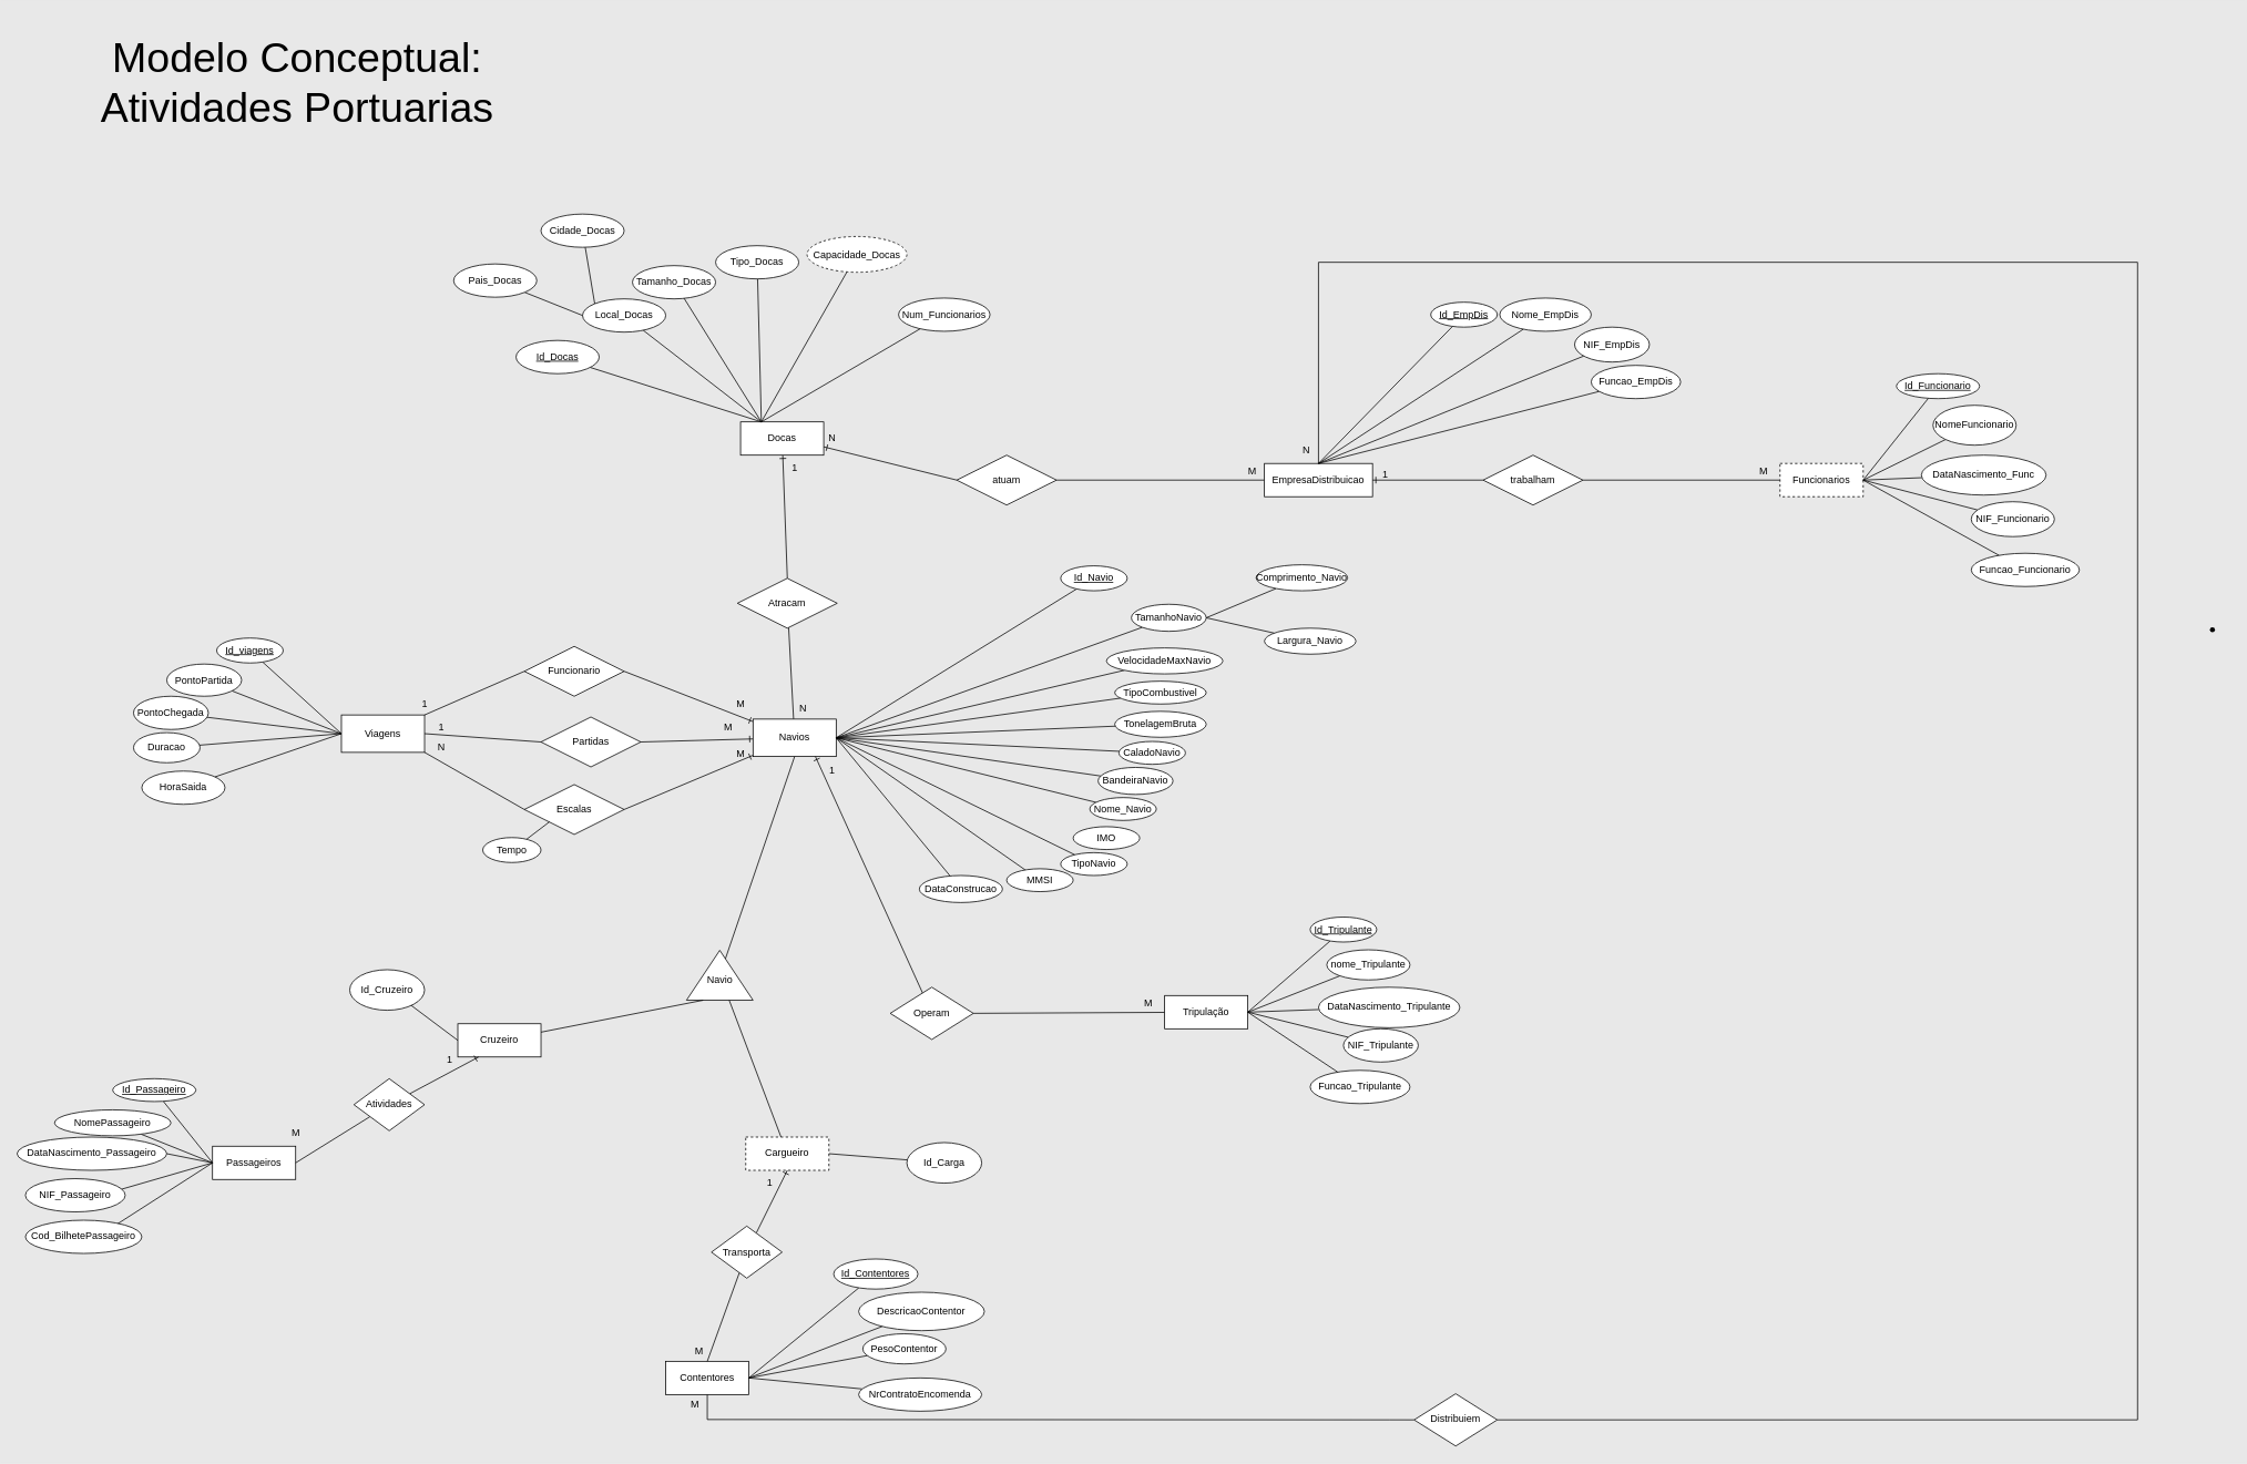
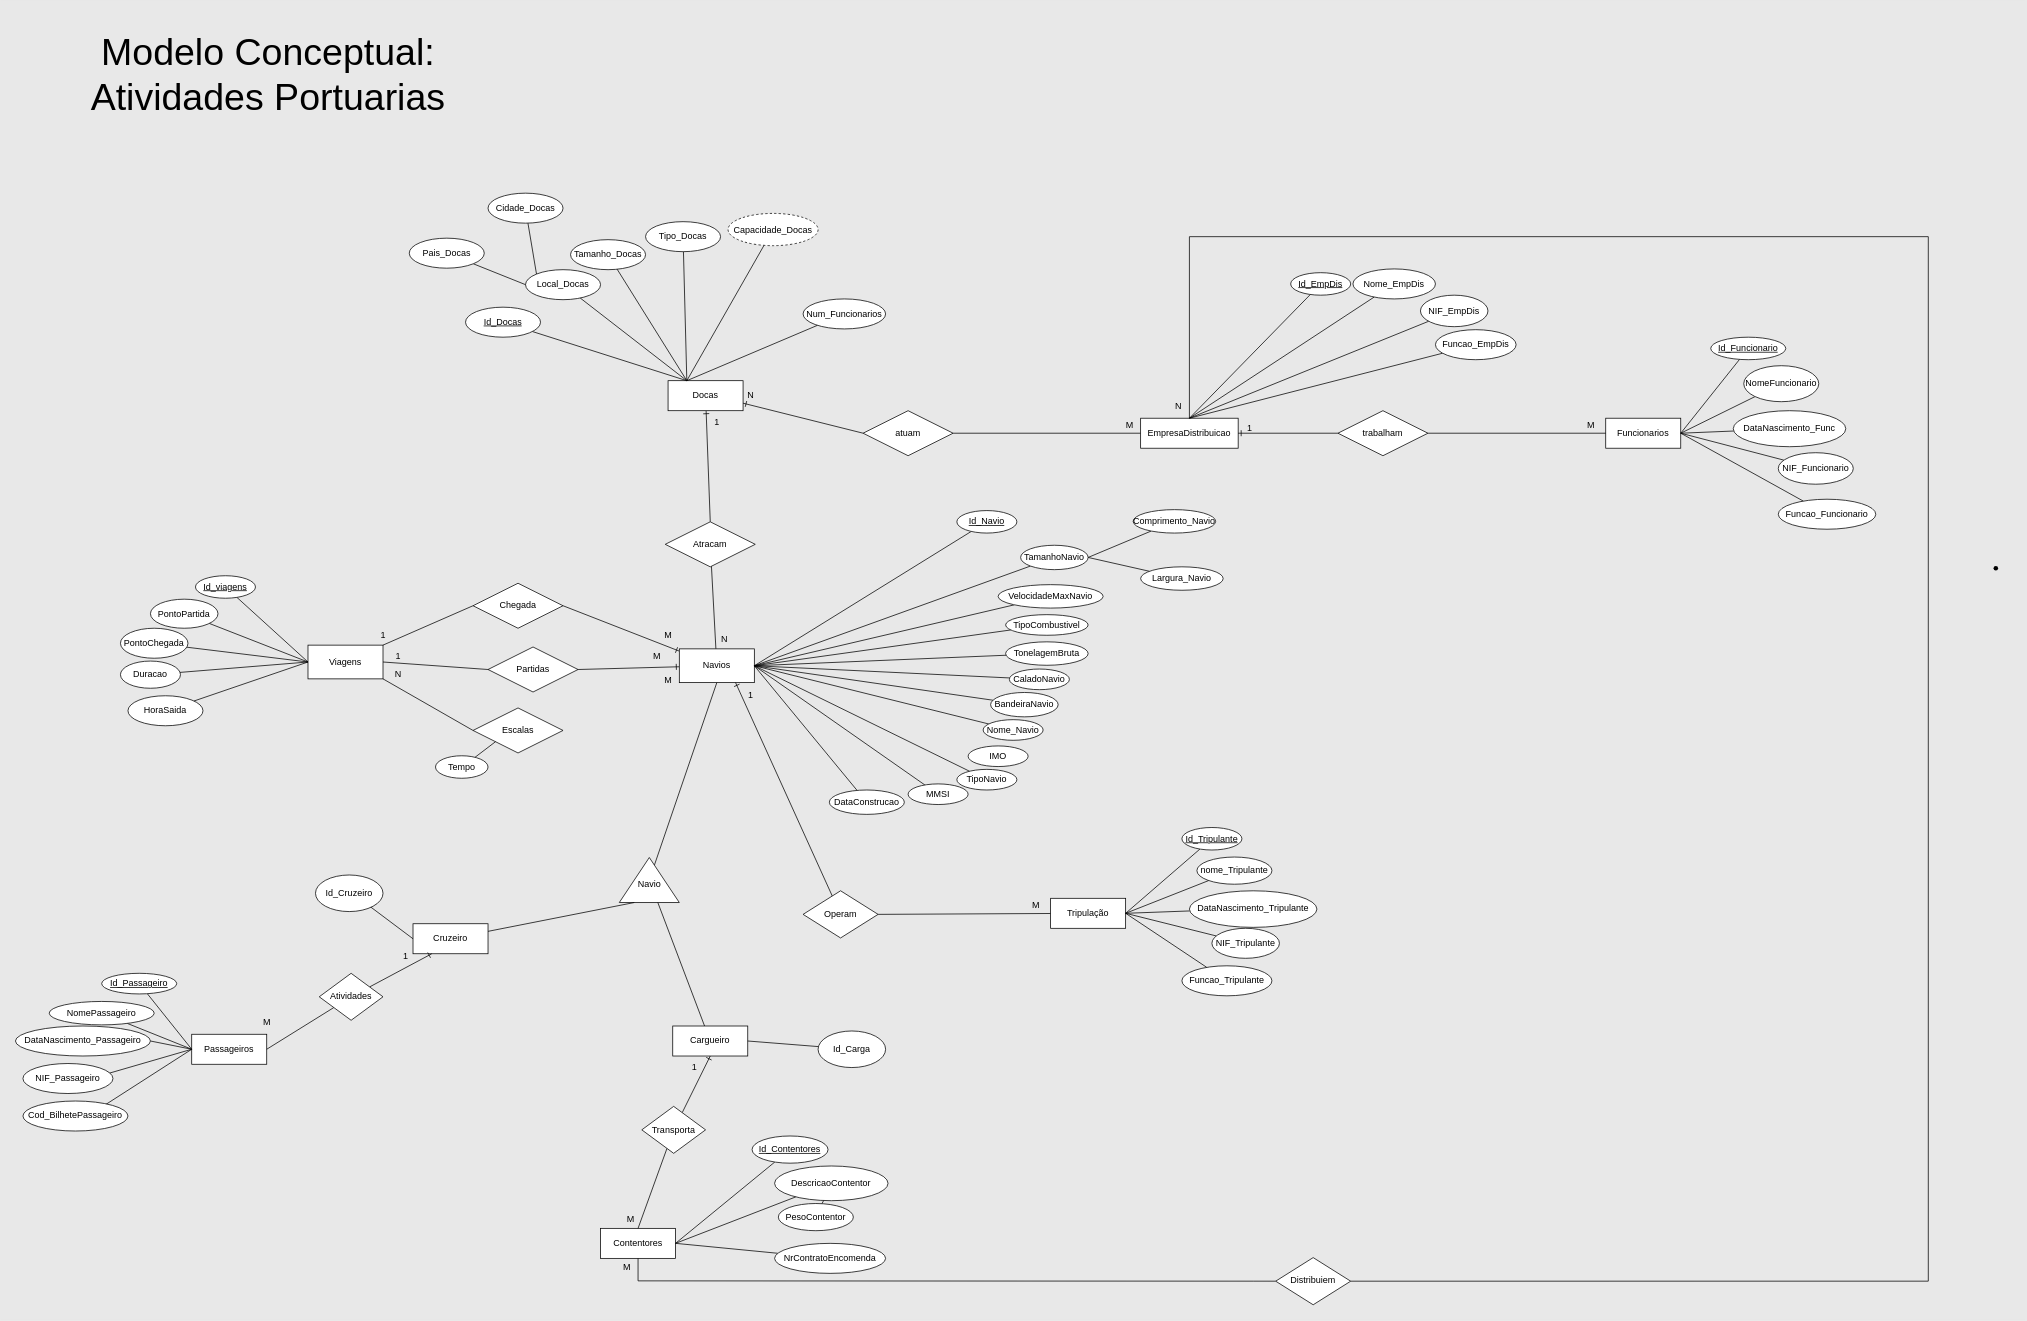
- <mxCell id="39" value="Num_Funcionarios" style="ellipse;whiteSpace=wrap;html=1;align=center;gradientColor=none;" parent="1" vertex="1"><mxGeometry x="1080" y="358" width="110" height="40" as="geometry" /></mxCell>
+ <mxCell id="39" value="Num_Funcionarios" style="ellipse;whiteSpace=wrap;html=1;align=center;gradientColor=none;" parent="1" vertex="1"><mxGeometry x="1070" y="398" width="110" height="40" as="geometry" /></mxCell>
- <mxCell id="4" value="Funcionarios" style="whiteSpace=wrap;html=1;align=center;dashed=1;" parent="1" vertex="1"><mxGeometry x="2140" y="557" width="100" height="40" as="geometry" /></mxCell>
+ <mxCell id="4" value="Funcionarios" style="whiteSpace=wrap;html=1;align=center;" parent="1" vertex="1"><mxGeometry x="2140" y="557" width="100" height="40" as="geometry" /></mxCell>
- <mxCell id="20" value="Funcionario" style="shape=rhombus;perimeter=rhombusPerimeter;whiteSpace=wrap;html=1;align=center;" parent="1" vertex="1"><mxGeometry x="630" y="777" width="120" height="60" as="geometry" /></mxCell>
+ <mxCell id="20" value="Chegada" style="shape=rhombus;perimeter=rhombusPerimeter;whiteSpace=wrap;html=1;align=center;" parent="1" vertex="1"><mxGeometry x="630" y="777" width="120" height="60" as="geometry" /></mxCell>
- <mxCell id="13" style="edgeStyle=none;rounded=0;orthogonalLoop=1;jettySize=auto;html=1;entryX=1;entryY=0.5;entryDx=0;entryDy=0;endArrow=none;endFill=0;startArrow=ERone;startFill=0;" parent="1" source="14" target="25" edge="1"><mxGeometry relative="1" as="geometry" /></mxCell>
- <mxCell id="160" value="Cargueiro" style="whiteSpace=wrap;html=1;align=center;dashed=1;" parent="1" vertex="1"><mxGeometry x="896.25" y="1367.25" width="100" height="40" as="geometry" /></mxCell>
+ <mxCell id="160" value="Cargueiro" style="whiteSpace=wrap;html=1;align=center;" parent="1" vertex="1"><mxGeometry x="896.25" y="1367.25" width="100" height="40" as="geometry" /></mxCell>
- <mxCell id="91" style="edgeStyle=none;rounded=0;jumpStyle=arc;orthogonalLoop=1;jettySize=auto;html=1;entryX=1;entryY=0.5;entryDx=0;entryDy=0;startArrow=none;startFill=0;endArrow=none;endFill=0;" parent="1" source="92" target="18" edge="1"><mxGeometry relative="1" as="geometry" /></mxCell>
+ <mxCell id="91" style="edgeStyle=none;rounded=0;jumpStyle=arc;orthogonalLoop=1;jettySize=auto;html=1;startArrow=none;startFill=0;endArrow=none;endFill=0;" parent="1" source="92" target="90" edge="1"><mxGeometry relative="1" as="geometry" /></mxCell>
